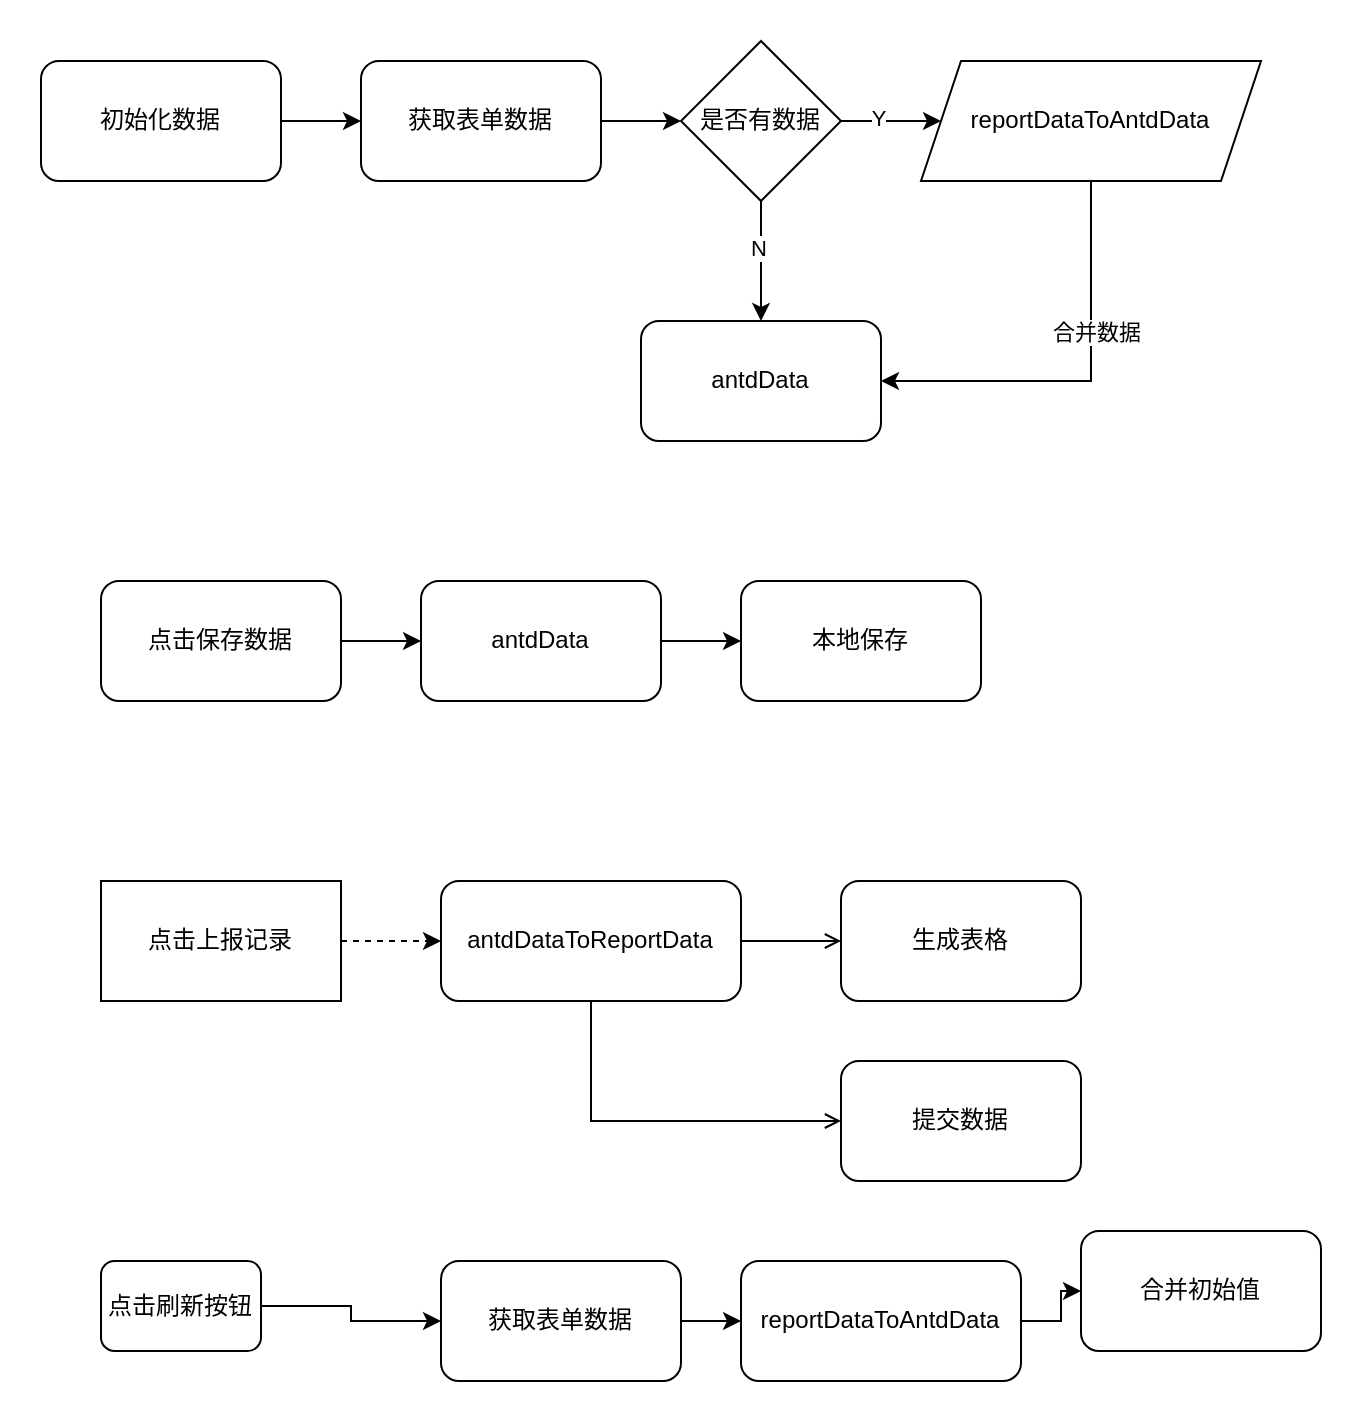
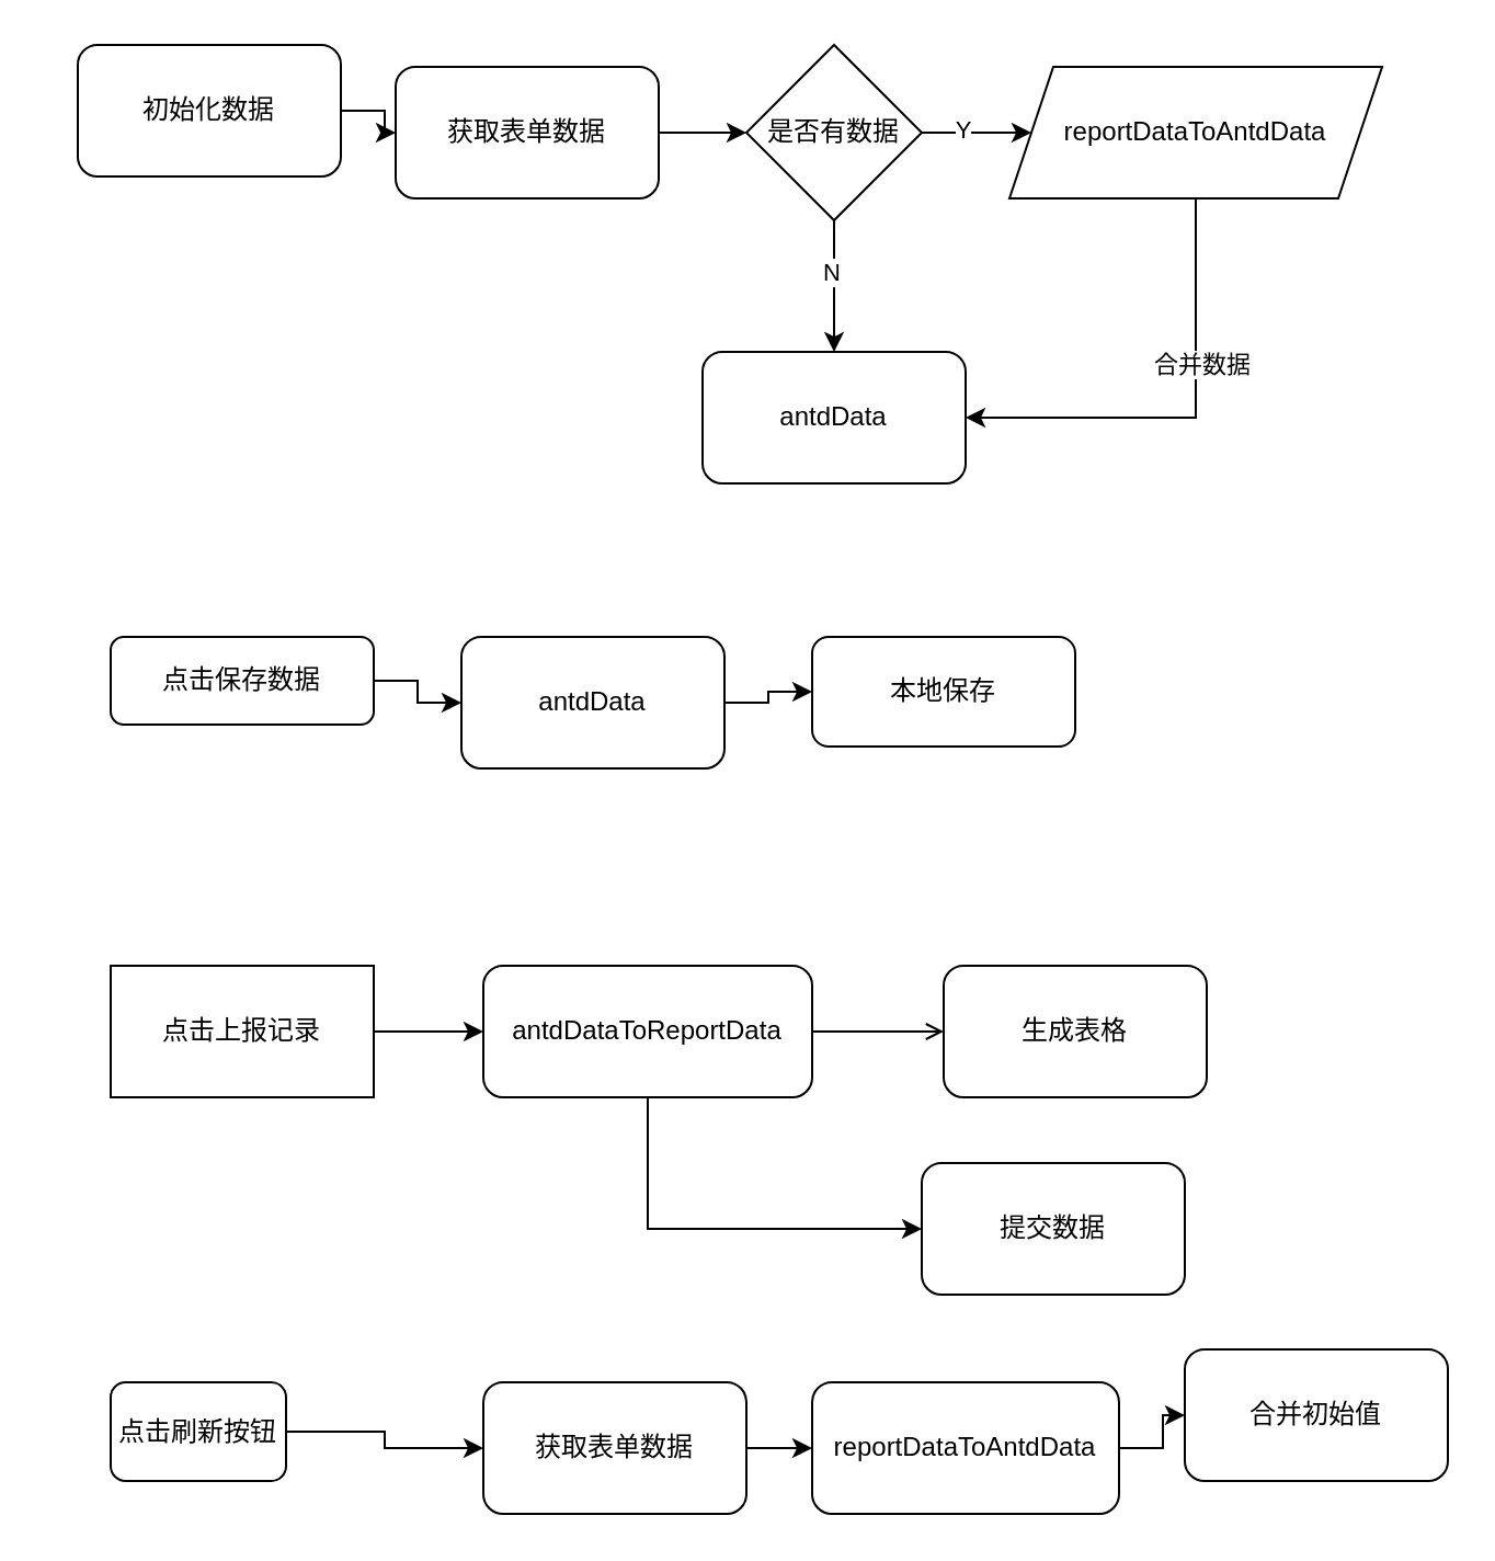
- <mxCell id="30" value="初始化数据" style="rounded=1;whiteSpace=wrap;html=1;" vertex="1" parent="1"><mxGeometry x="20" y="30" width="120" height="60" as="geometry" /></mxCell>
+ <mxCell id="30" value="初始化数据" style="rounded=1;whiteSpace=wrap;html=1;" vertex="1" parent="1"><mxGeometry x="35" y="20" width="120" height="60" as="geometry" /></mxCell>
- <mxCell id="28" value="点击保存数据" style="rounded=1;whiteSpace=wrap;html=1;" vertex="1" parent="1"><mxGeometry x="50" y="290" width="120" height="60" as="geometry" /></mxCell>
+ <mxCell id="28" value="点击保存数据" style="rounded=1;whiteSpace=wrap;html=1;" vertex="1" parent="1"><mxGeometry x="50" y="290" width="120" height="40" as="geometry" /></mxCell>
- <mxCell id="33" value="本地保存" style="rounded=1;whiteSpace=wrap;html=1;" vertex="1" parent="1"><mxGeometry x="370" y="290" width="120" height="60" as="geometry" /></mxCell>
+ <mxCell id="33" value="本地保存" style="rounded=1;whiteSpace=wrap;html=1;" vertex="1" parent="1"><mxGeometry x="370" y="290" width="120" height="50" as="geometry" /></mxCell>
- <mxCell id="2" value="" style="edgeStyle=orthogonalEdgeStyle;rounded=0;orthogonalLoop=1;jettySize=auto;html=1;dashed=1;" edge="1" parent="1" source="3" target="6"><mxGeometry relative="1" as="geometry" /></mxCell>
+ <mxCell id="2" value="" style="edgeStyle=orthogonalEdgeStyle;rounded=0;orthogonalLoop=1;jettySize=auto;html=1;" edge="1" parent="1" source="3" target="6"><mxGeometry relative="1" as="geometry" /></mxCell>
- <mxCell id="7" value="生成表格" style="rounded=1;whiteSpace=wrap;html=1;" vertex="1" parent="1"><mxGeometry x="420" y="440" width="120" height="60" as="geometry" /></mxCell>
+ <mxCell id="7" value="生成表格" style="rounded=1;whiteSpace=wrap;html=1;" vertex="1" parent="1"><mxGeometry x="430" y="440" width="120" height="60" as="geometry" /></mxCell>
- <mxCell id="5" style="edgeStyle=orthogonalEdgeStyle;rounded=0;orthogonalLoop=1;jettySize=auto;html=1;exitX=0.5;exitY=1;exitDx=0;exitDy=0;entryX=0;entryY=0.5;entryDx=0;entryDy=0;endArrow=open;" edge="1" parent="1" source="6" target="9"><mxGeometry relative="1" as="geometry" /></mxCell>
+ <mxCell id="5" style="edgeStyle=orthogonalEdgeStyle;rounded=0;orthogonalLoop=1;jettySize=auto;html=1;exitX=0.5;exitY=1;exitDx=0;exitDy=0;entryX=0;entryY=0.5;entryDx=0;entryDy=0;" edge="1" parent="1" source="6" target="9"><mxGeometry relative="1" as="geometry" /></mxCell>
